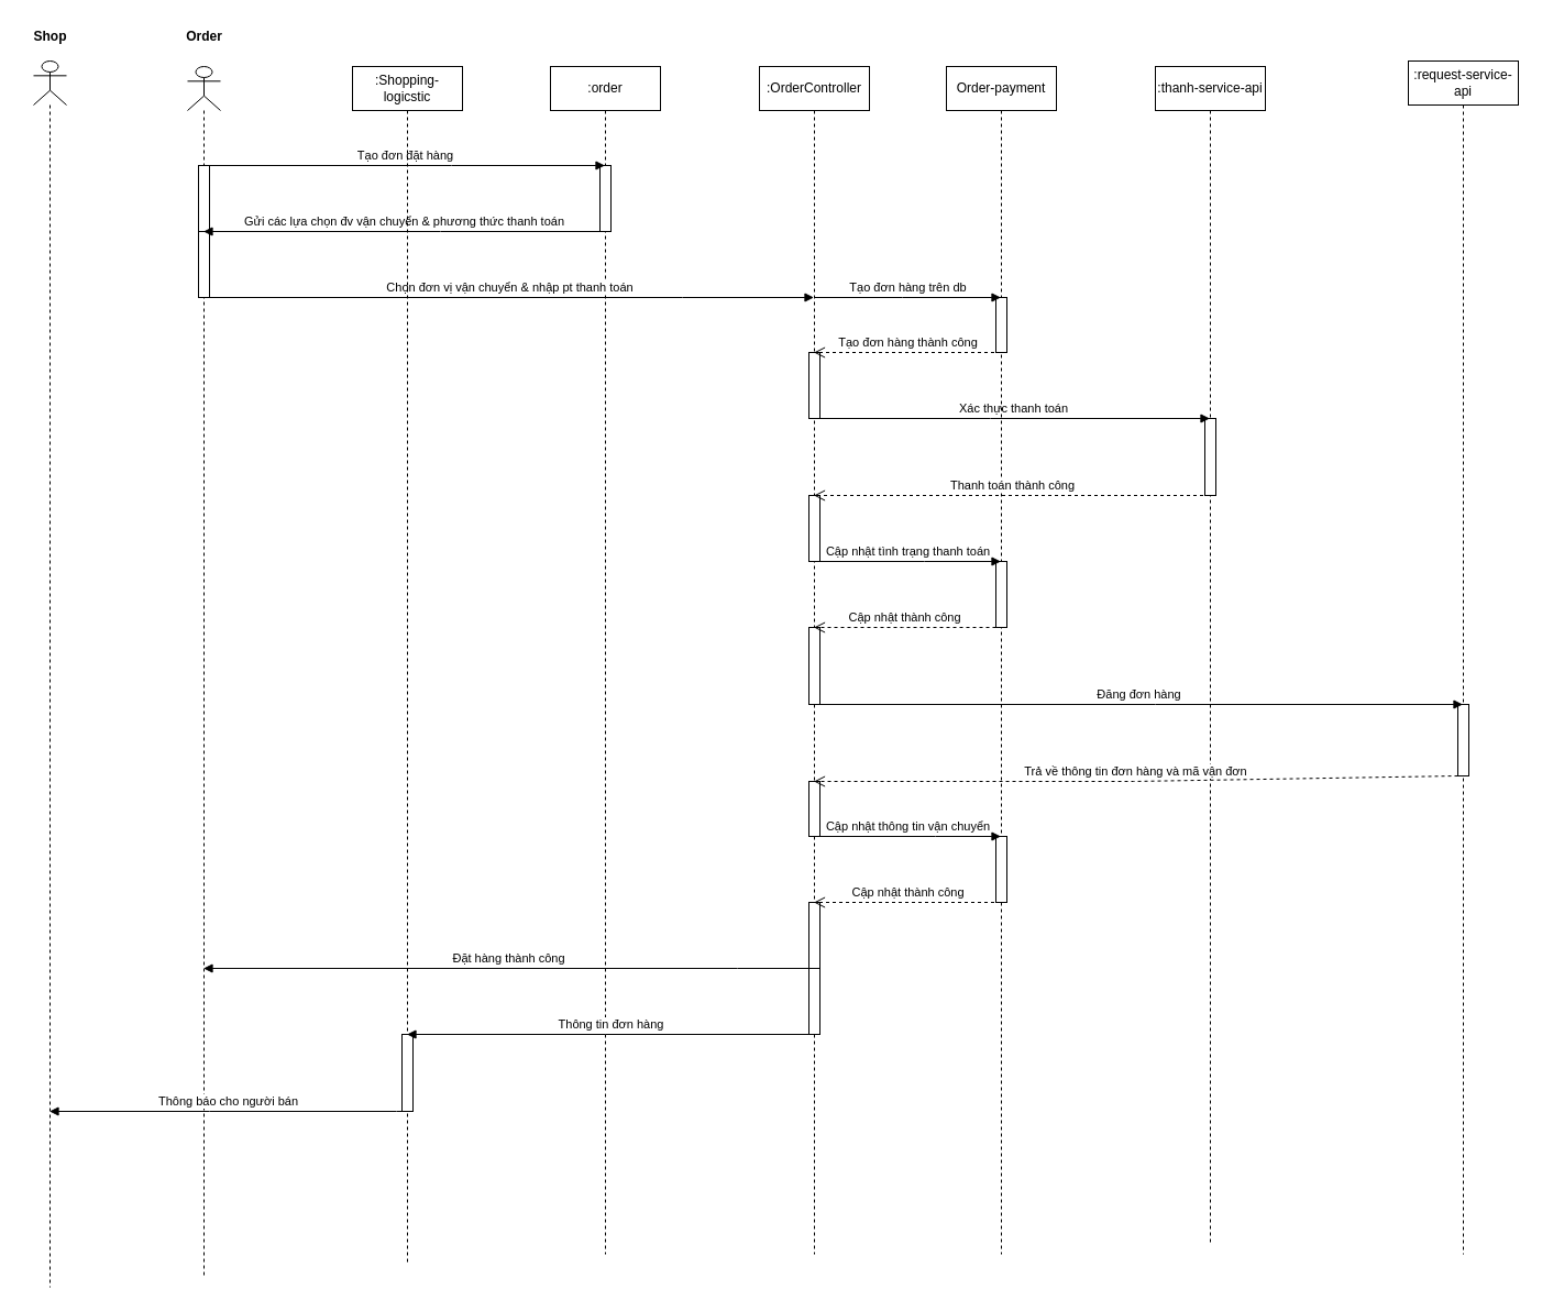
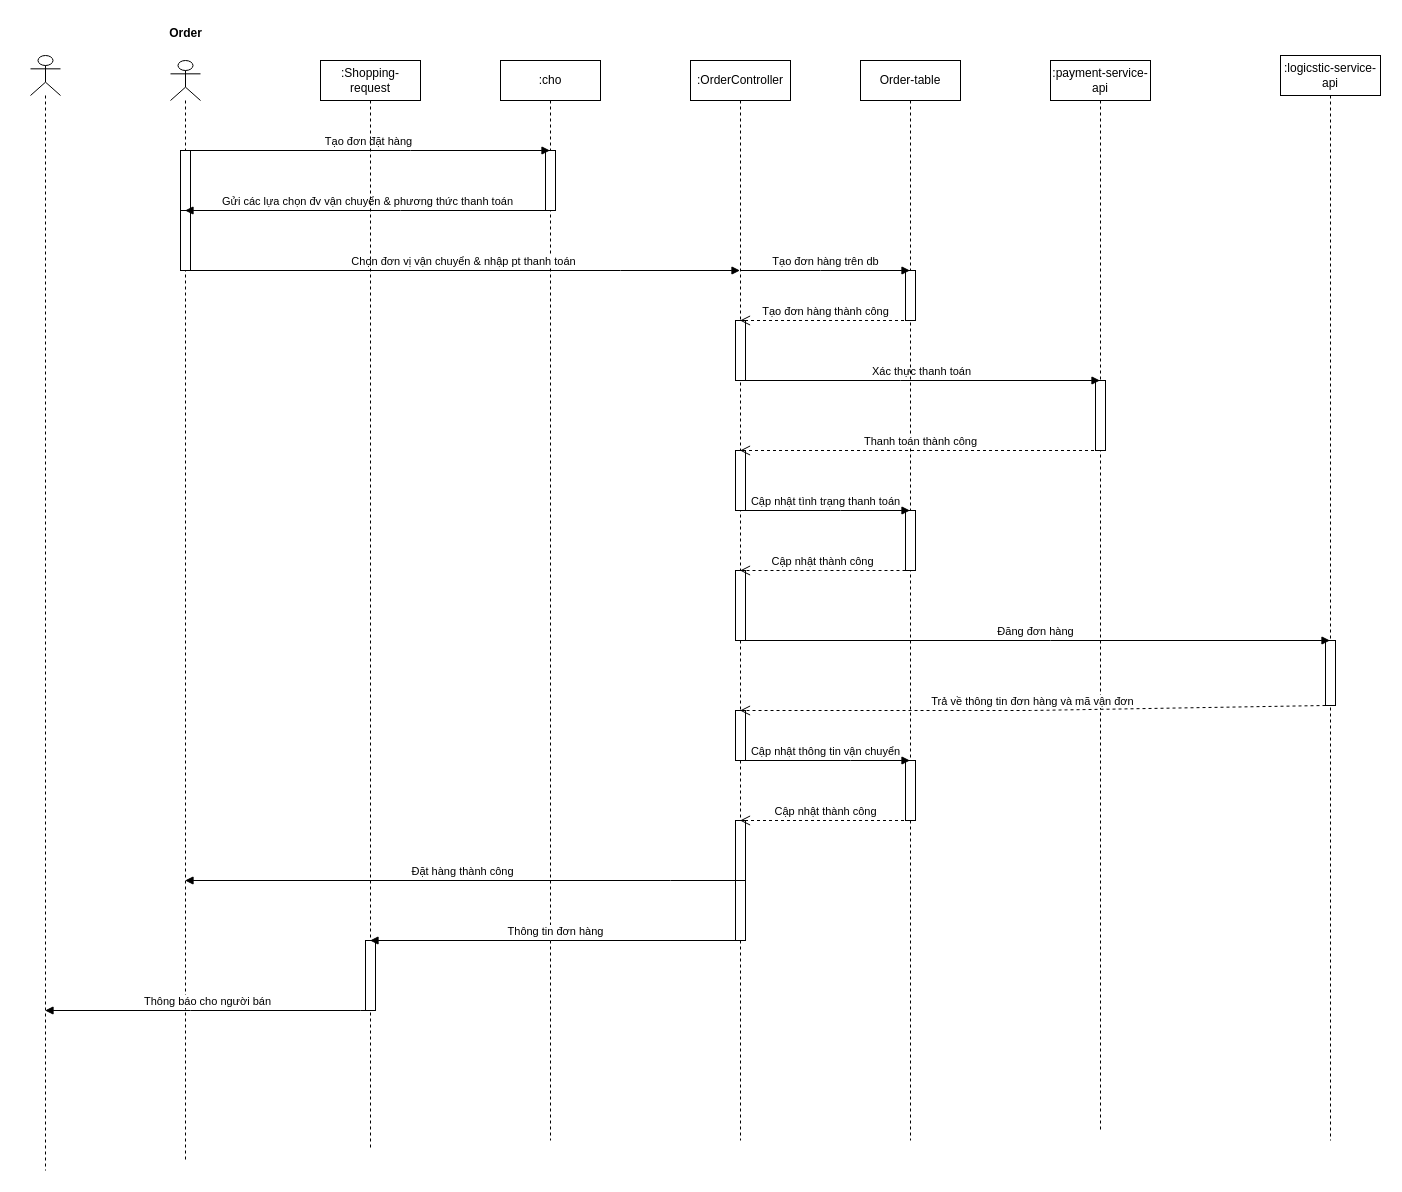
- <mxCell id="42" value="Shop" style="text;align=center;fontStyle=1;verticalAlign=middle;spacingLeft=3;spacingRight=3;strokeColor=none;rotatable=0;points=[[0,0.5],[1,0.5]];portConstraint=eastwest;html=1;" vertex="1" parent="1"><mxGeometry y="20" width="50" height="26" as="geometry" x="20" /></mxCell>
- <mxCell id="9" value=":request-service-api" style="shape=umlLifeline;perimeter=lifelinePerimeter;whiteSpace=wrap;html=1;container=1;dropTarget=0;collapsible=0;recursiveResize=0;outlineConnect=0;portConstraint=eastwest;newEdgeStyle={&quot;curved&quot;:0,&quot;rounded&quot;:0};" parent="1" vertex="1"><mxGeometry x="1280" y="55" width="100" height="1085" as="geometry" /></mxCell>
+ <mxCell id="9" value=":logicstic-service-api" style="shape=umlLifeline;perimeter=lifelinePerimeter;whiteSpace=wrap;html=1;container=1;dropTarget=0;collapsible=0;recursiveResize=0;outlineConnect=0;portConstraint=eastwest;newEdgeStyle={&quot;curved&quot;:0,&quot;rounded&quot;:0};" parent="1" vertex="1"><mxGeometry x="1280" y="55" width="100" height="1085" as="geometry" /></mxCell>
- <mxCell id="35" value=":Shopping-logicstic" style="shape=umlLifeline;perimeter=lifelinePerimeter;whiteSpace=wrap;html=1;container=1;dropTarget=0;collapsible=0;recursiveResize=0;outlineConnect=0;portConstraint=eastwest;newEdgeStyle={&quot;curved&quot;:0,&quot;rounded&quot;:0};" vertex="1" parent="1"><mxGeometry x="320" y="60" width="100" height="1090" as="geometry" /></mxCell>
+ <mxCell id="35" value=":Shopping-request" style="shape=umlLifeline;perimeter=lifelinePerimeter;whiteSpace=wrap;html=1;container=1;dropTarget=0;collapsible=0;recursiveResize=0;outlineConnect=0;portConstraint=eastwest;newEdgeStyle={&quot;curved&quot;:0,&quot;rounded&quot;:0};" vertex="1" parent="1"><mxGeometry x="320" y="60" width="100" height="1090" as="geometry" /></mxCell>
- <mxCell id="5" value=":order" style="shape=umlLifeline;perimeter=lifelinePerimeter;whiteSpace=wrap;html=1;container=1;dropTarget=0;collapsible=0;recursiveResize=0;outlineConnect=0;portConstraint=eastwest;newEdgeStyle={&quot;curved&quot;:0,&quot;rounded&quot;:0};" parent="1" vertex="1"><mxGeometry x="500" y="60" width="100" height="1080" as="geometry" /></mxCell>
+ <mxCell id="5" value=":cho" style="shape=umlLifeline;perimeter=lifelinePerimeter;whiteSpace=wrap;html=1;container=1;dropTarget=0;collapsible=0;recursiveResize=0;outlineConnect=0;portConstraint=eastwest;newEdgeStyle={&quot;curved&quot;:0,&quot;rounded&quot;:0};" parent="1" vertex="1"><mxGeometry x="500" y="60" width="100" height="1080" as="geometry" /></mxCell>
- <mxCell id="15" value="Order-payment" style="shape=umlLifeline;perimeter=lifelinePerimeter;whiteSpace=wrap;html=1;container=1;dropTarget=0;collapsible=0;recursiveResize=0;outlineConnect=0;portConstraint=eastwest;newEdgeStyle={&quot;curved&quot;:0,&quot;rounded&quot;:0};" vertex="1" parent="1"><mxGeometry x="860" y="60" width="100" height="1080" as="geometry" /></mxCell>
+ <mxCell id="15" value="Order-table" style="shape=umlLifeline;perimeter=lifelinePerimeter;whiteSpace=wrap;html=1;container=1;dropTarget=0;collapsible=0;recursiveResize=0;outlineConnect=0;portConstraint=eastwest;newEdgeStyle={&quot;curved&quot;:0,&quot;rounded&quot;:0};" vertex="1" parent="1"><mxGeometry x="860" y="60" width="100" height="1080" as="geometry" /></mxCell>
- <mxCell id="7" value=":thanh-service-api" style="shape=umlLifeline;perimeter=lifelinePerimeter;whiteSpace=wrap;html=1;container=1;dropTarget=0;collapsible=0;recursiveResize=0;outlineConnect=0;portConstraint=eastwest;newEdgeStyle={&quot;curved&quot;:0,&quot;rounded&quot;:0};" parent="1" vertex="1"><mxGeometry x="1050" y="60" width="100" height="1070" as="geometry" /></mxCell>
+ <mxCell id="7" value=":payment-service-api" style="shape=umlLifeline;perimeter=lifelinePerimeter;whiteSpace=wrap;html=1;container=1;dropTarget=0;collapsible=0;recursiveResize=0;outlineConnect=0;portConstraint=eastwest;newEdgeStyle={&quot;curved&quot;:0,&quot;rounded&quot;:0};" parent="1" vertex="1"><mxGeometry x="1050" y="60" width="100" height="1070" as="geometry" /></mxCell>
